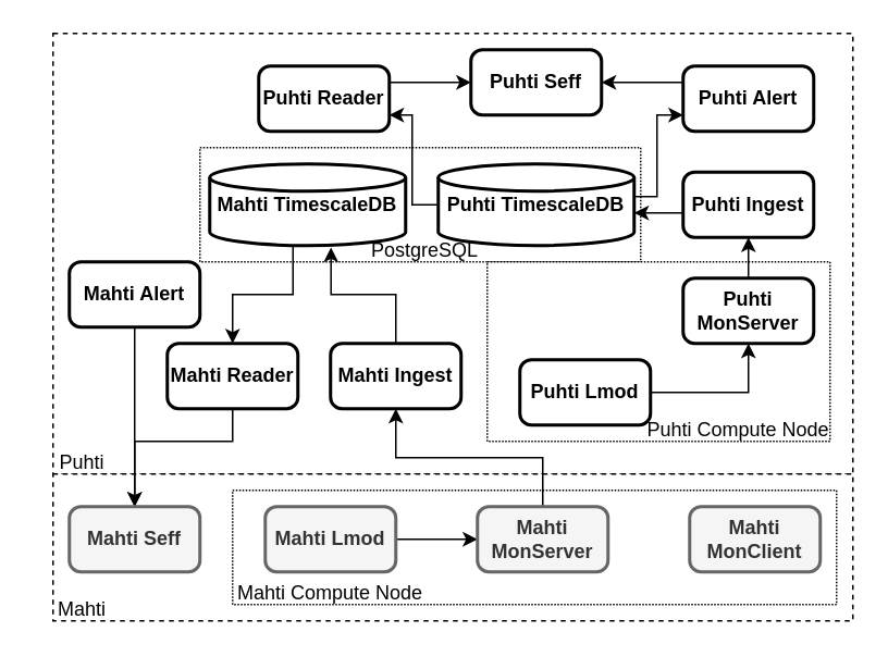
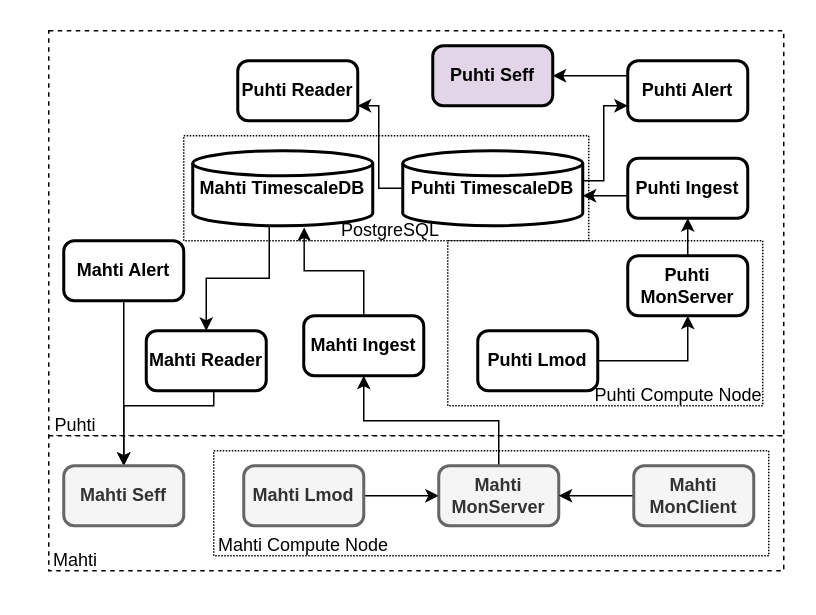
- <mxCell id="9" value="" style="edgeStyle=orthogonalEdgeStyle;rounded=0;orthogonalLoop=1;jettySize=auto;html=1;" edge="1" parent="1" source="10" target="11"><mxGeometry relative="1" as="geometry"><Array as="points"><mxPoint x="272" y="50" /><mxPoint x="272" y="50" /></Array></mxGeometry></mxCell>
- <mxCell id="11" value="&lt;b&gt;Puhti Seff&lt;/b&gt;" style="rounded=1;whiteSpace=wrap;html=1;absoluteArcSize=1;arcSize=14;strokeWidth=2;" vertex="1" parent="1"><mxGeometry x="288" y="30" width="80" height="40" as="geometry" /></mxCell>
+ <mxCell id="11" value="&lt;b&gt;Puhti Seff&lt;/b&gt;" style="rounded=1;whiteSpace=wrap;html=1;absoluteArcSize=1;arcSize=14;strokeWidth=2;fillColor=#e1d5e7;" vertex="1" parent="1"><mxGeometry x="288" y="30" width="80" height="40" as="geometry" /></mxCell>
- <mxCell id="22" value="&lt;b&gt;Mahti Reader&lt;/b&gt;" style="rounded=1;whiteSpace=wrap;html=1;absoluteArcSize=1;arcSize=14;strokeWidth=2;" vertex="1" parent="1"><mxGeometry x="102" y="210" width="80" height="40" as="geometry" /></mxCell>
+ <mxCell id="22" value="&lt;b&gt;Mahti Reader&lt;/b&gt;" style="rounded=1;whiteSpace=wrap;html=1;absoluteArcSize=1;arcSize=14;strokeWidth=2;" vertex="1" parent="1"><mxGeometry x="97" y="220" width="80" height="40" as="geometry" /></mxCell>
+ <mxCell id="34" value="" style="edgeStyle=orthogonalEdgeStyle;rounded=0;orthogonalLoop=1;jettySize=auto;html=1;" edge="1" parent="1" source="35" target="33"><mxGeometry relative="1" as="geometry" /></mxCell>
